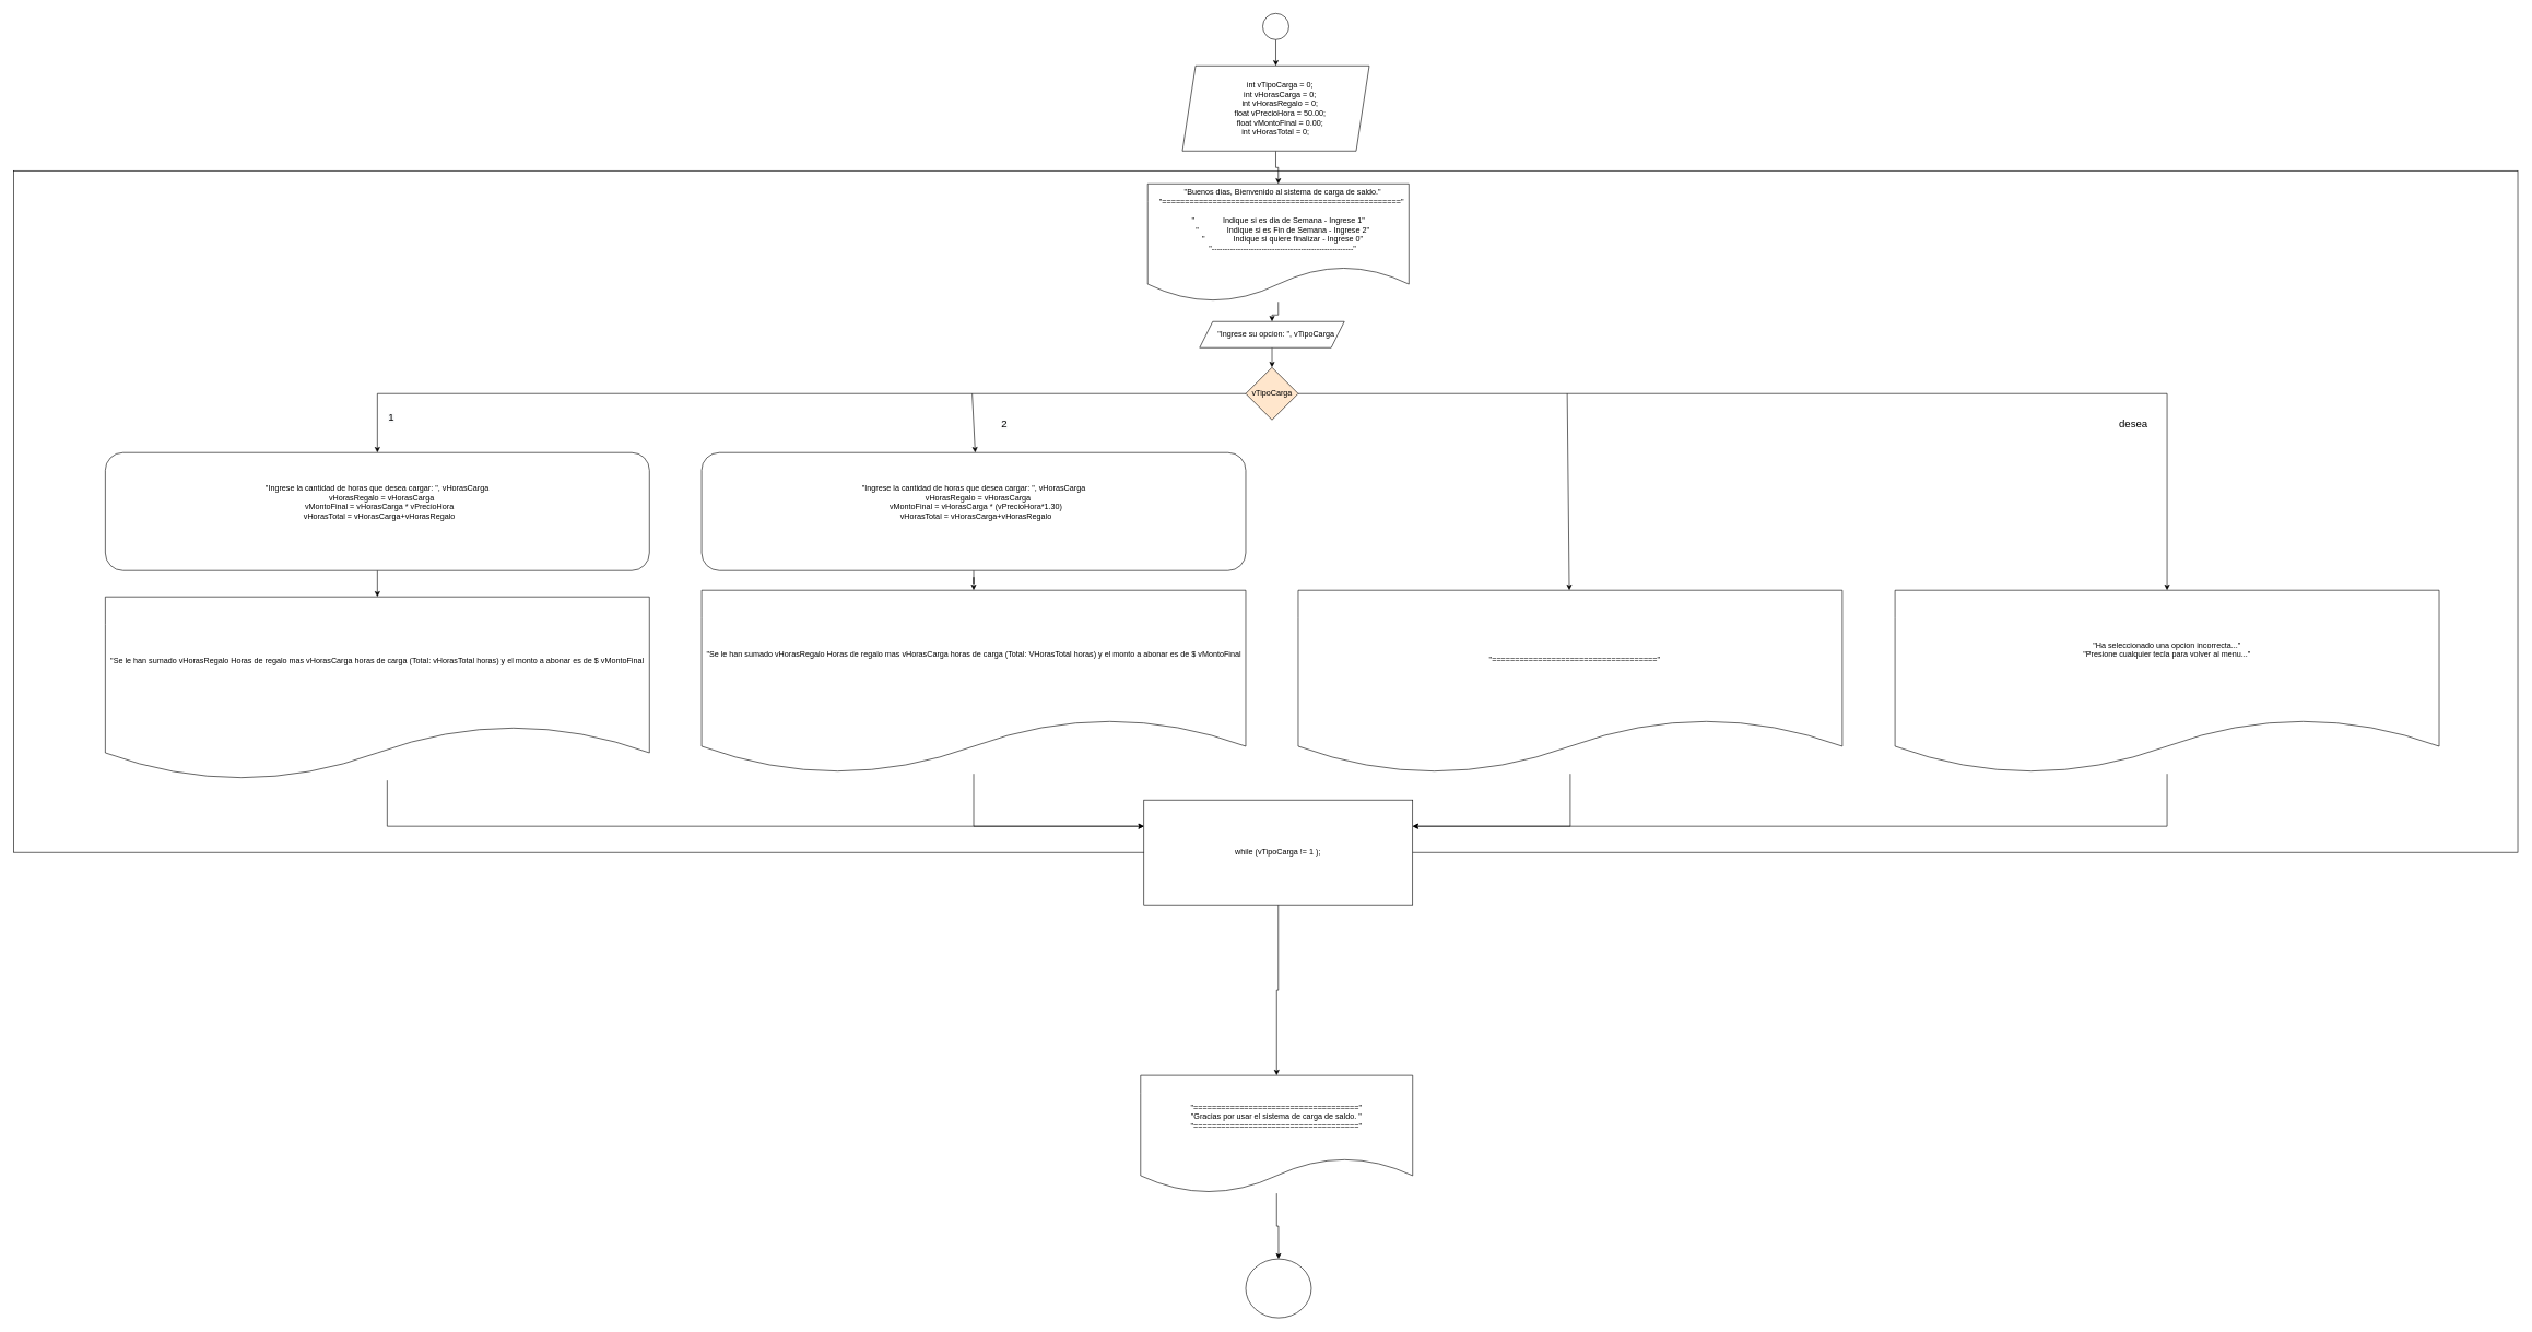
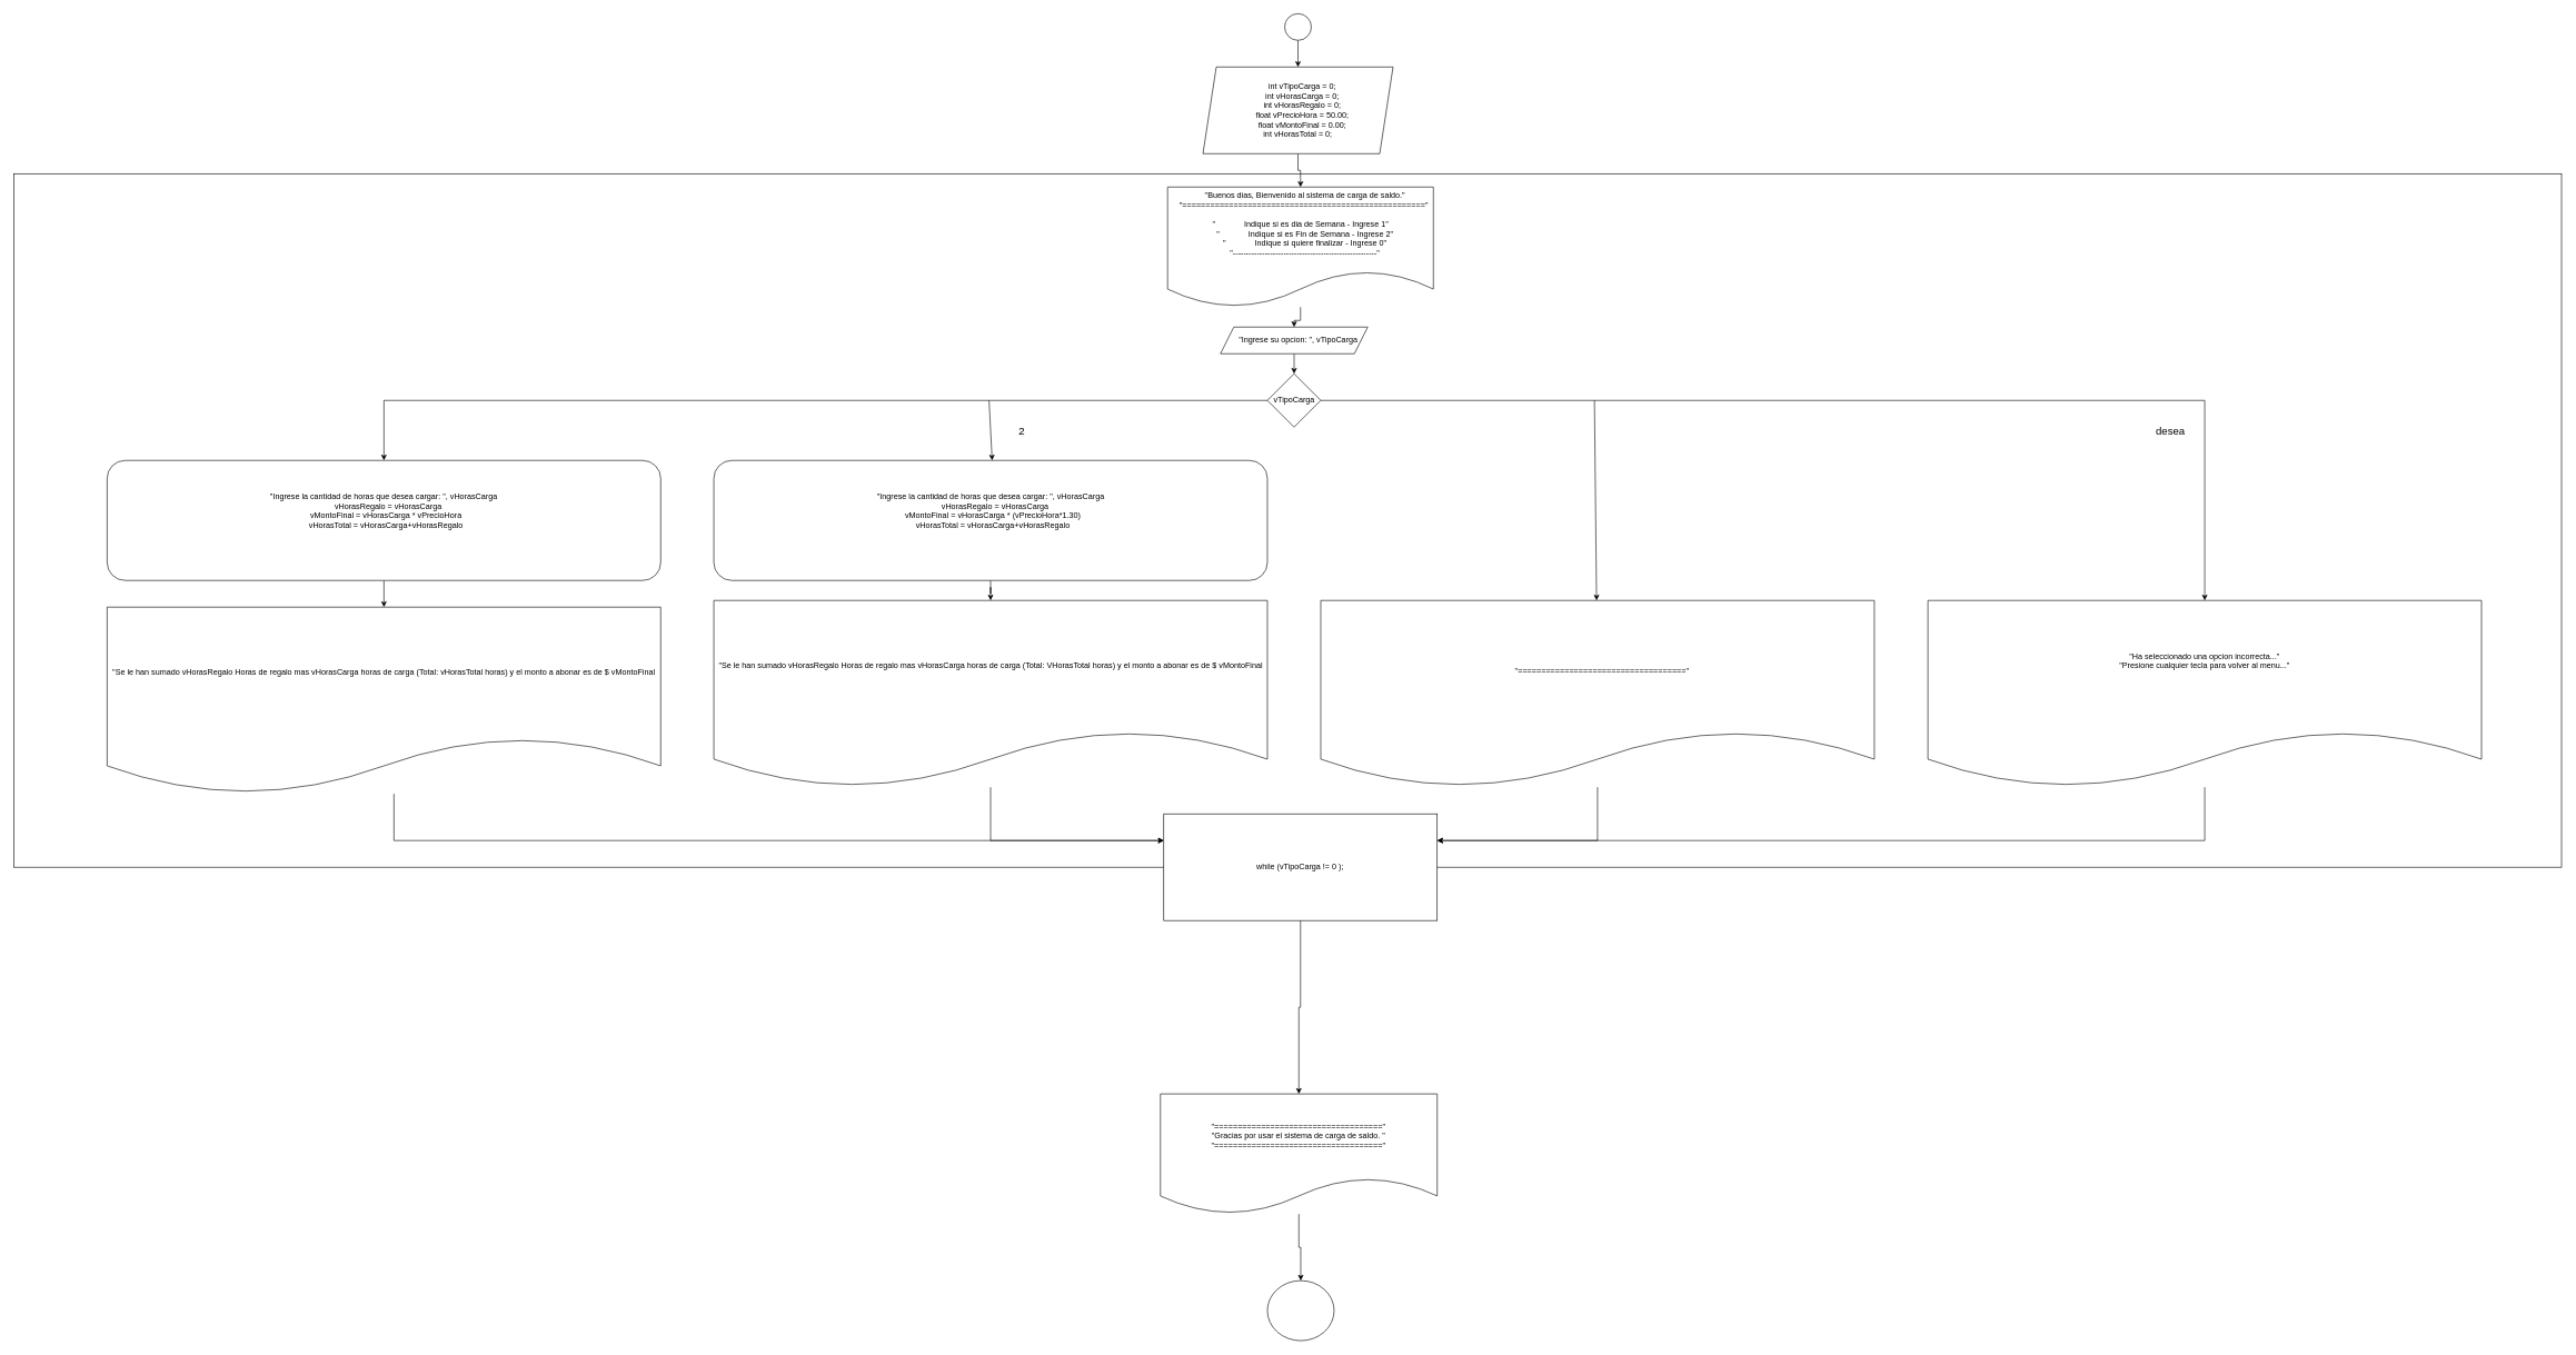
- <mxCell id="16" value="vTipoCarga" style="rhombus;whiteSpace=wrap;html=1;fillColor=#ffe6cc;" vertex="1" parent="1"><mxGeometry x="1899.63" y="560" width="80" height="80" as="geometry" /></mxCell>
+ <mxCell id="16" value="vTipoCarga" style="rhombus;whiteSpace=wrap;html=1;" vertex="1" parent="1"><mxGeometry x="1899.63" y="560" width="80" height="80" as="geometry" /></mxCell>
- <mxCell id="33" value="&lt;span style=&quot;color: rgb(0, 0, 0); font-family: Helvetica; font-style: normal; font-variant-ligatures: normal; font-variant-caps: normal; font-weight: 400; letter-spacing: normal; orphans: 2; text-align: center; text-indent: 0px; text-transform: none; widows: 2; word-spacing: 0px; -webkit-text-stroke-width: 0px; background-color: rgb(248, 249, 250); text-decoration-thickness: initial; text-decoration-style: initial; text-decoration-color: initial; float: none; display: inline !important;&quot;&gt;&lt;font style=&quot;font-size: 16px;&quot;&gt;1&lt;/font&gt;&lt;/span&gt;" style="text;whiteSpace=wrap;html=1;" vertex="1" parent="1"><mxGeometry x="590" y="620" width="20" height="30" as="geometry" /></mxCell>
- <mxCell id="10" value="while (vTipoCarga != 1 );" style="rounded=0;whiteSpace=wrap;html=1;" vertex="1" parent="1"><mxGeometry x="1744.25" y="1220" width="410" height="160" as="geometry" /></mxCell>
+ <mxCell id="10" value="while (vTipoCarga != 0 );" style="rounded=0;whiteSpace=wrap;html=1;" vertex="1" parent="1"><mxGeometry x="1744.25" y="1220" width="410" height="160" as="geometry" /></mxCell>
